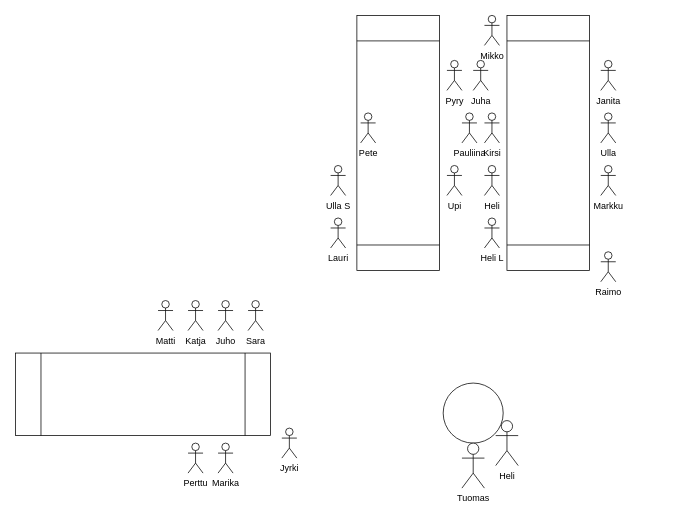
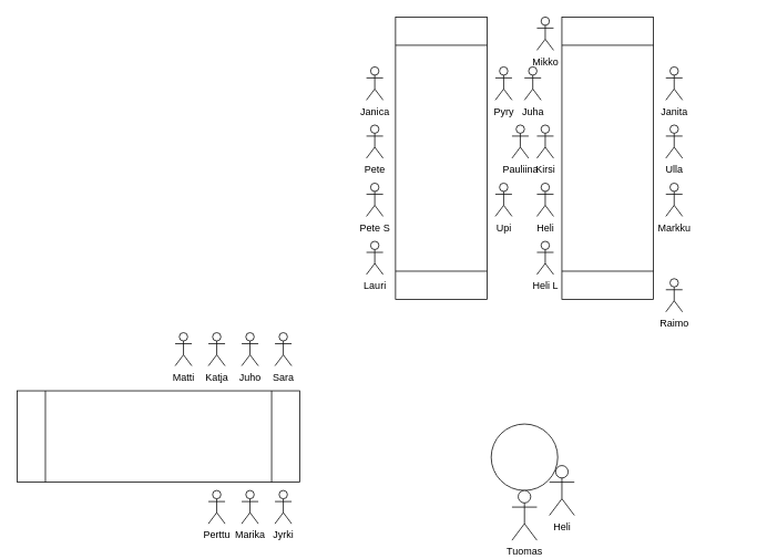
+ <mxCell id="30" value="Janica" style="shape=umlActor;verticalLabelPosition=bottom;verticalAlign=top;html=1;outlineConnect=0;" vertex="1" parent="1"><mxGeometry x="440" y="80" width="20" height="40" as="geometry" /></mxCell>
- <mxCell id="26" value="Pete" style="shape=umlActor;verticalLabelPosition=bottom;verticalAlign=top;html=1;outlineConnect=0;" vertex="1" parent="1"><mxGeometry x="480" y="150" width="20" height="40" as="geometry" /></mxCell>
+ <mxCell id="26" value="Pete" style="shape=umlActor;verticalLabelPosition=bottom;verticalAlign=top;html=1;outlineConnect=0;" vertex="1" parent="1"><mxGeometry x="440" y="150" width="20" height="40" as="geometry" /></mxCell>
- <mxCell id="25" value="Ulla S" style="shape=umlActor;verticalLabelPosition=bottom;verticalAlign=top;html=1;outlineConnect=0;" vertex="1" parent="1"><mxGeometry x="440" y="220" width="20" height="40" as="geometry" /></mxCell>
+ <mxCell id="25" value="Pete S" style="shape=umlActor;verticalLabelPosition=bottom;verticalAlign=top;html=1;outlineConnect=0;" vertex="1" parent="1"><mxGeometry x="440" y="220" width="20" height="40" as="geometry" /></mxCell>
- <mxCell id="14" value="Jyrki" style="shape=umlActor;verticalLabelPosition=bottom;verticalAlign=top;html=1;outlineConnect=0;" vertex="1" parent="1"><mxGeometry x="375" y="570" width="20" height="40" as="geometry" /></mxCell>
+ <mxCell id="14" value="Jyrki" style="shape=umlActor;verticalLabelPosition=bottom;verticalAlign=top;html=1;outlineConnect=0;" vertex="1" parent="1"><mxGeometry x="330" y="590" width="20" height="40" as="geometry" /></mxCell>
